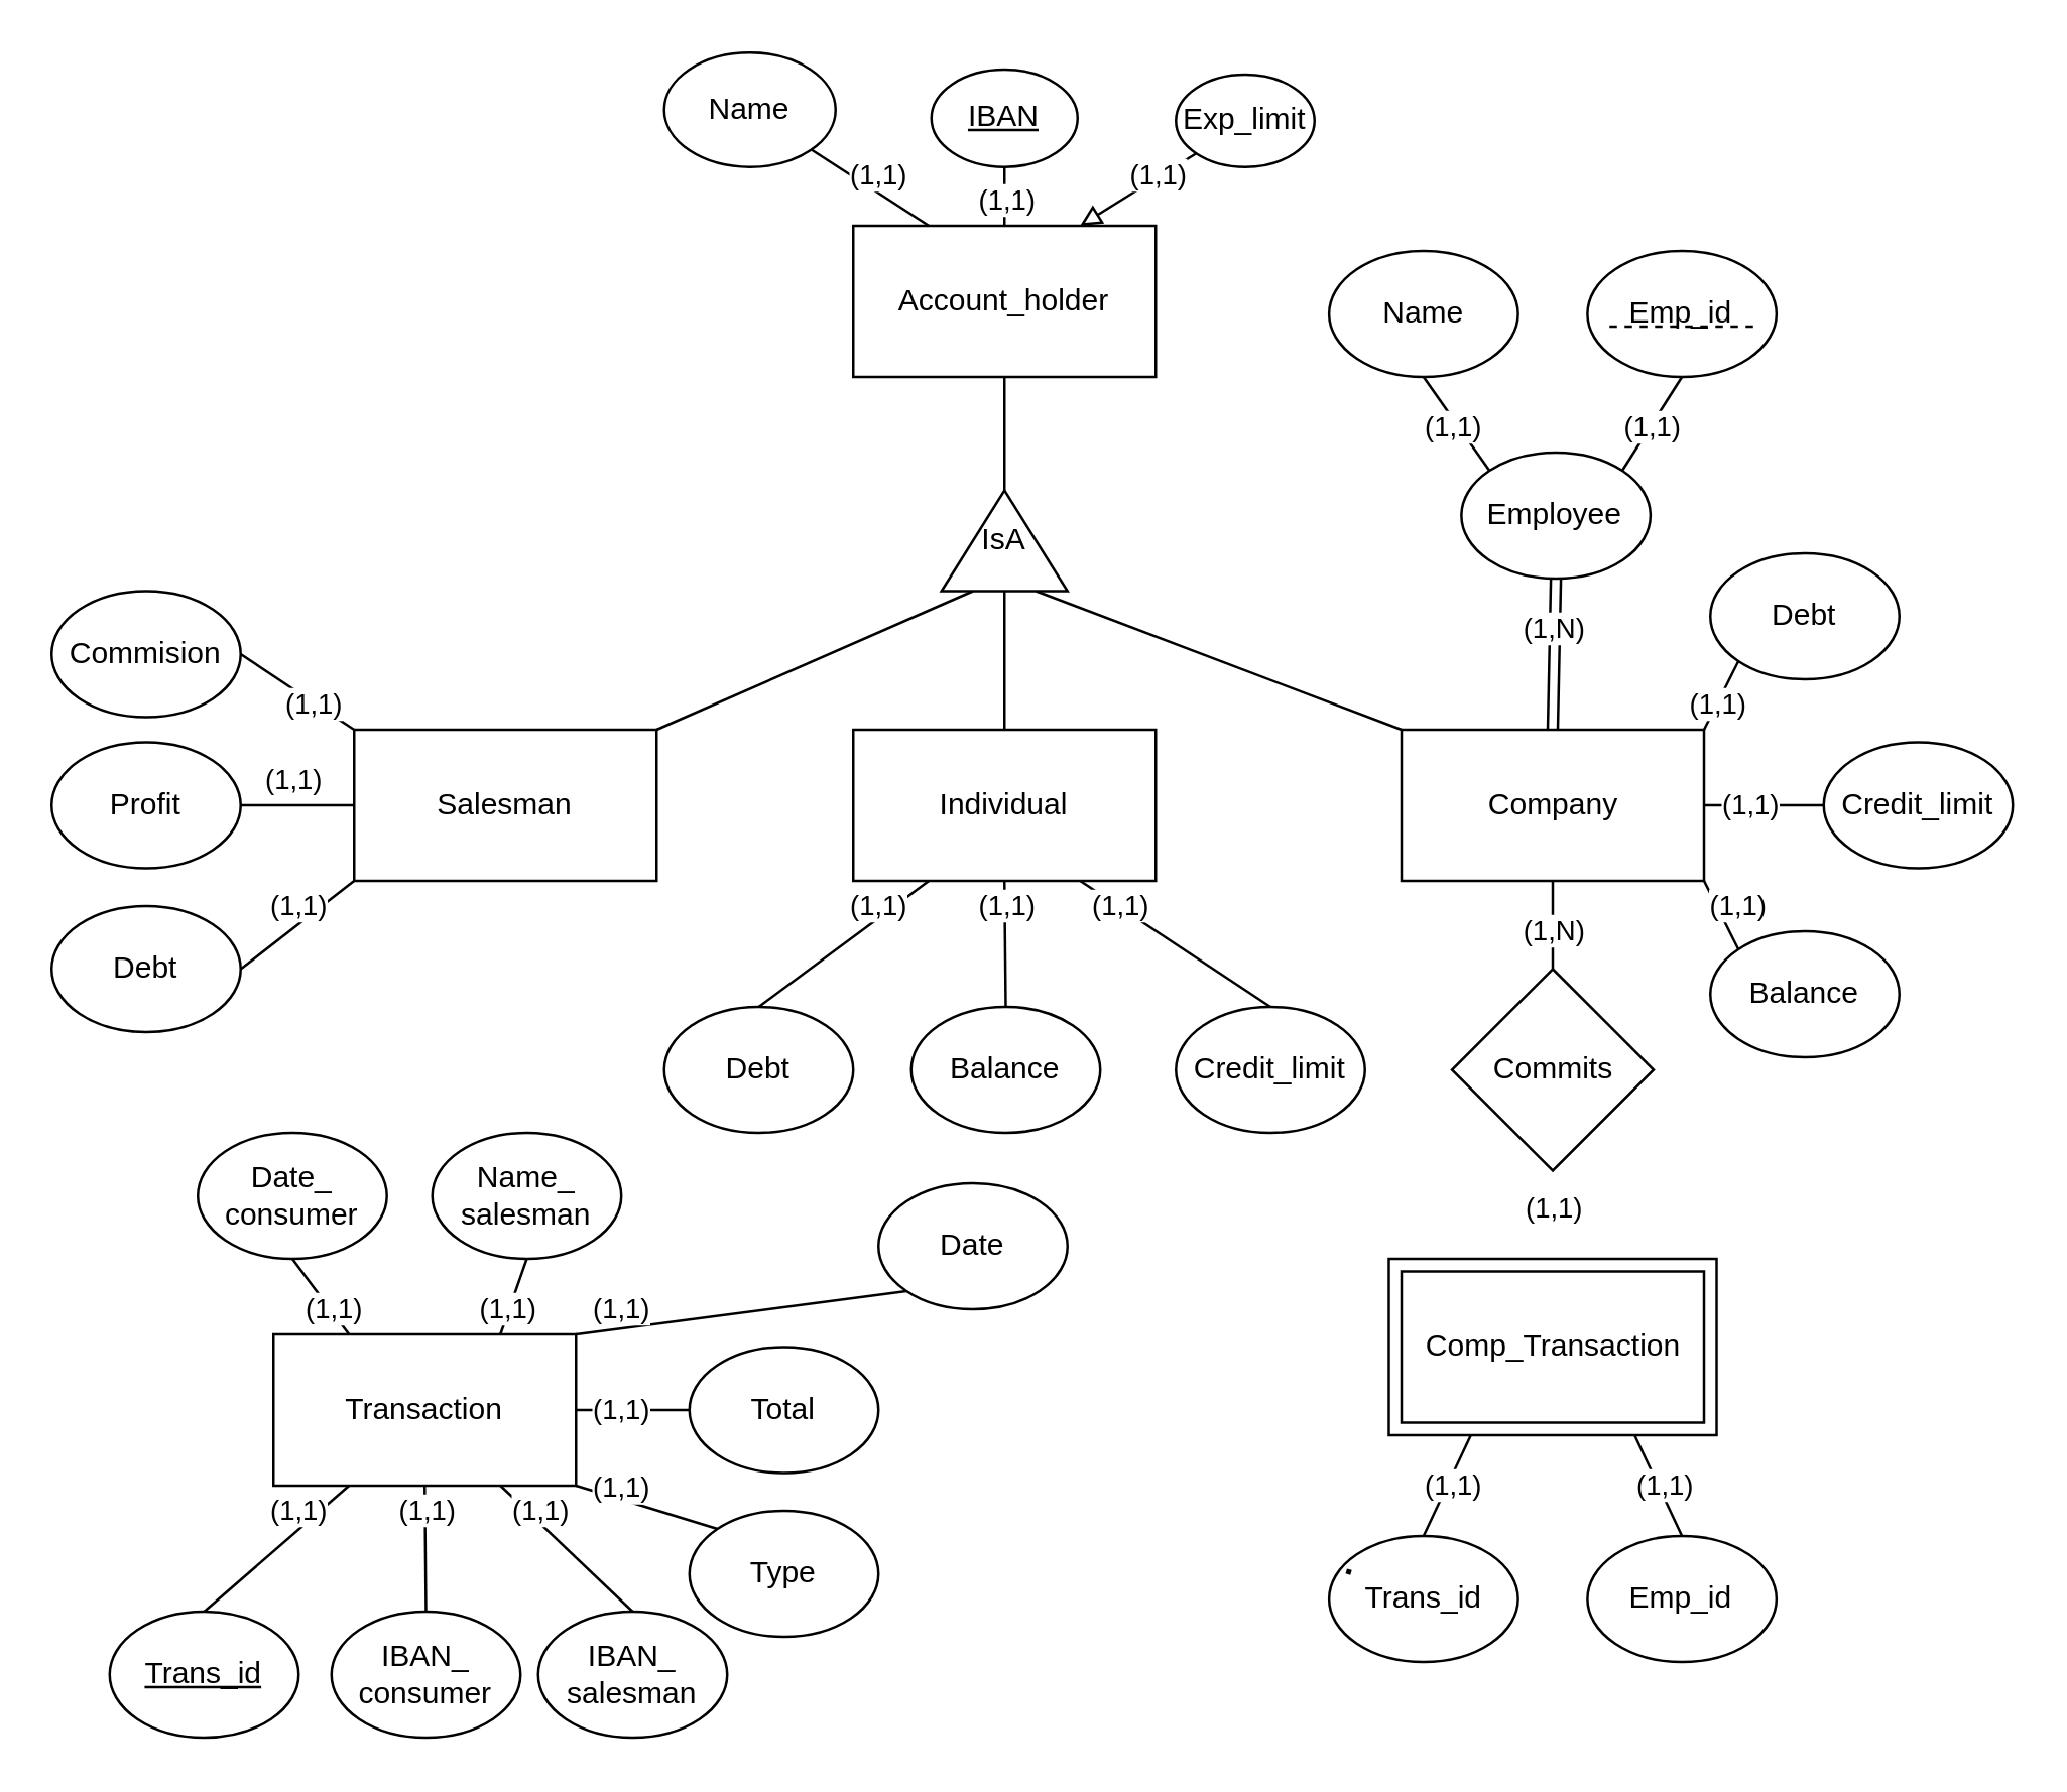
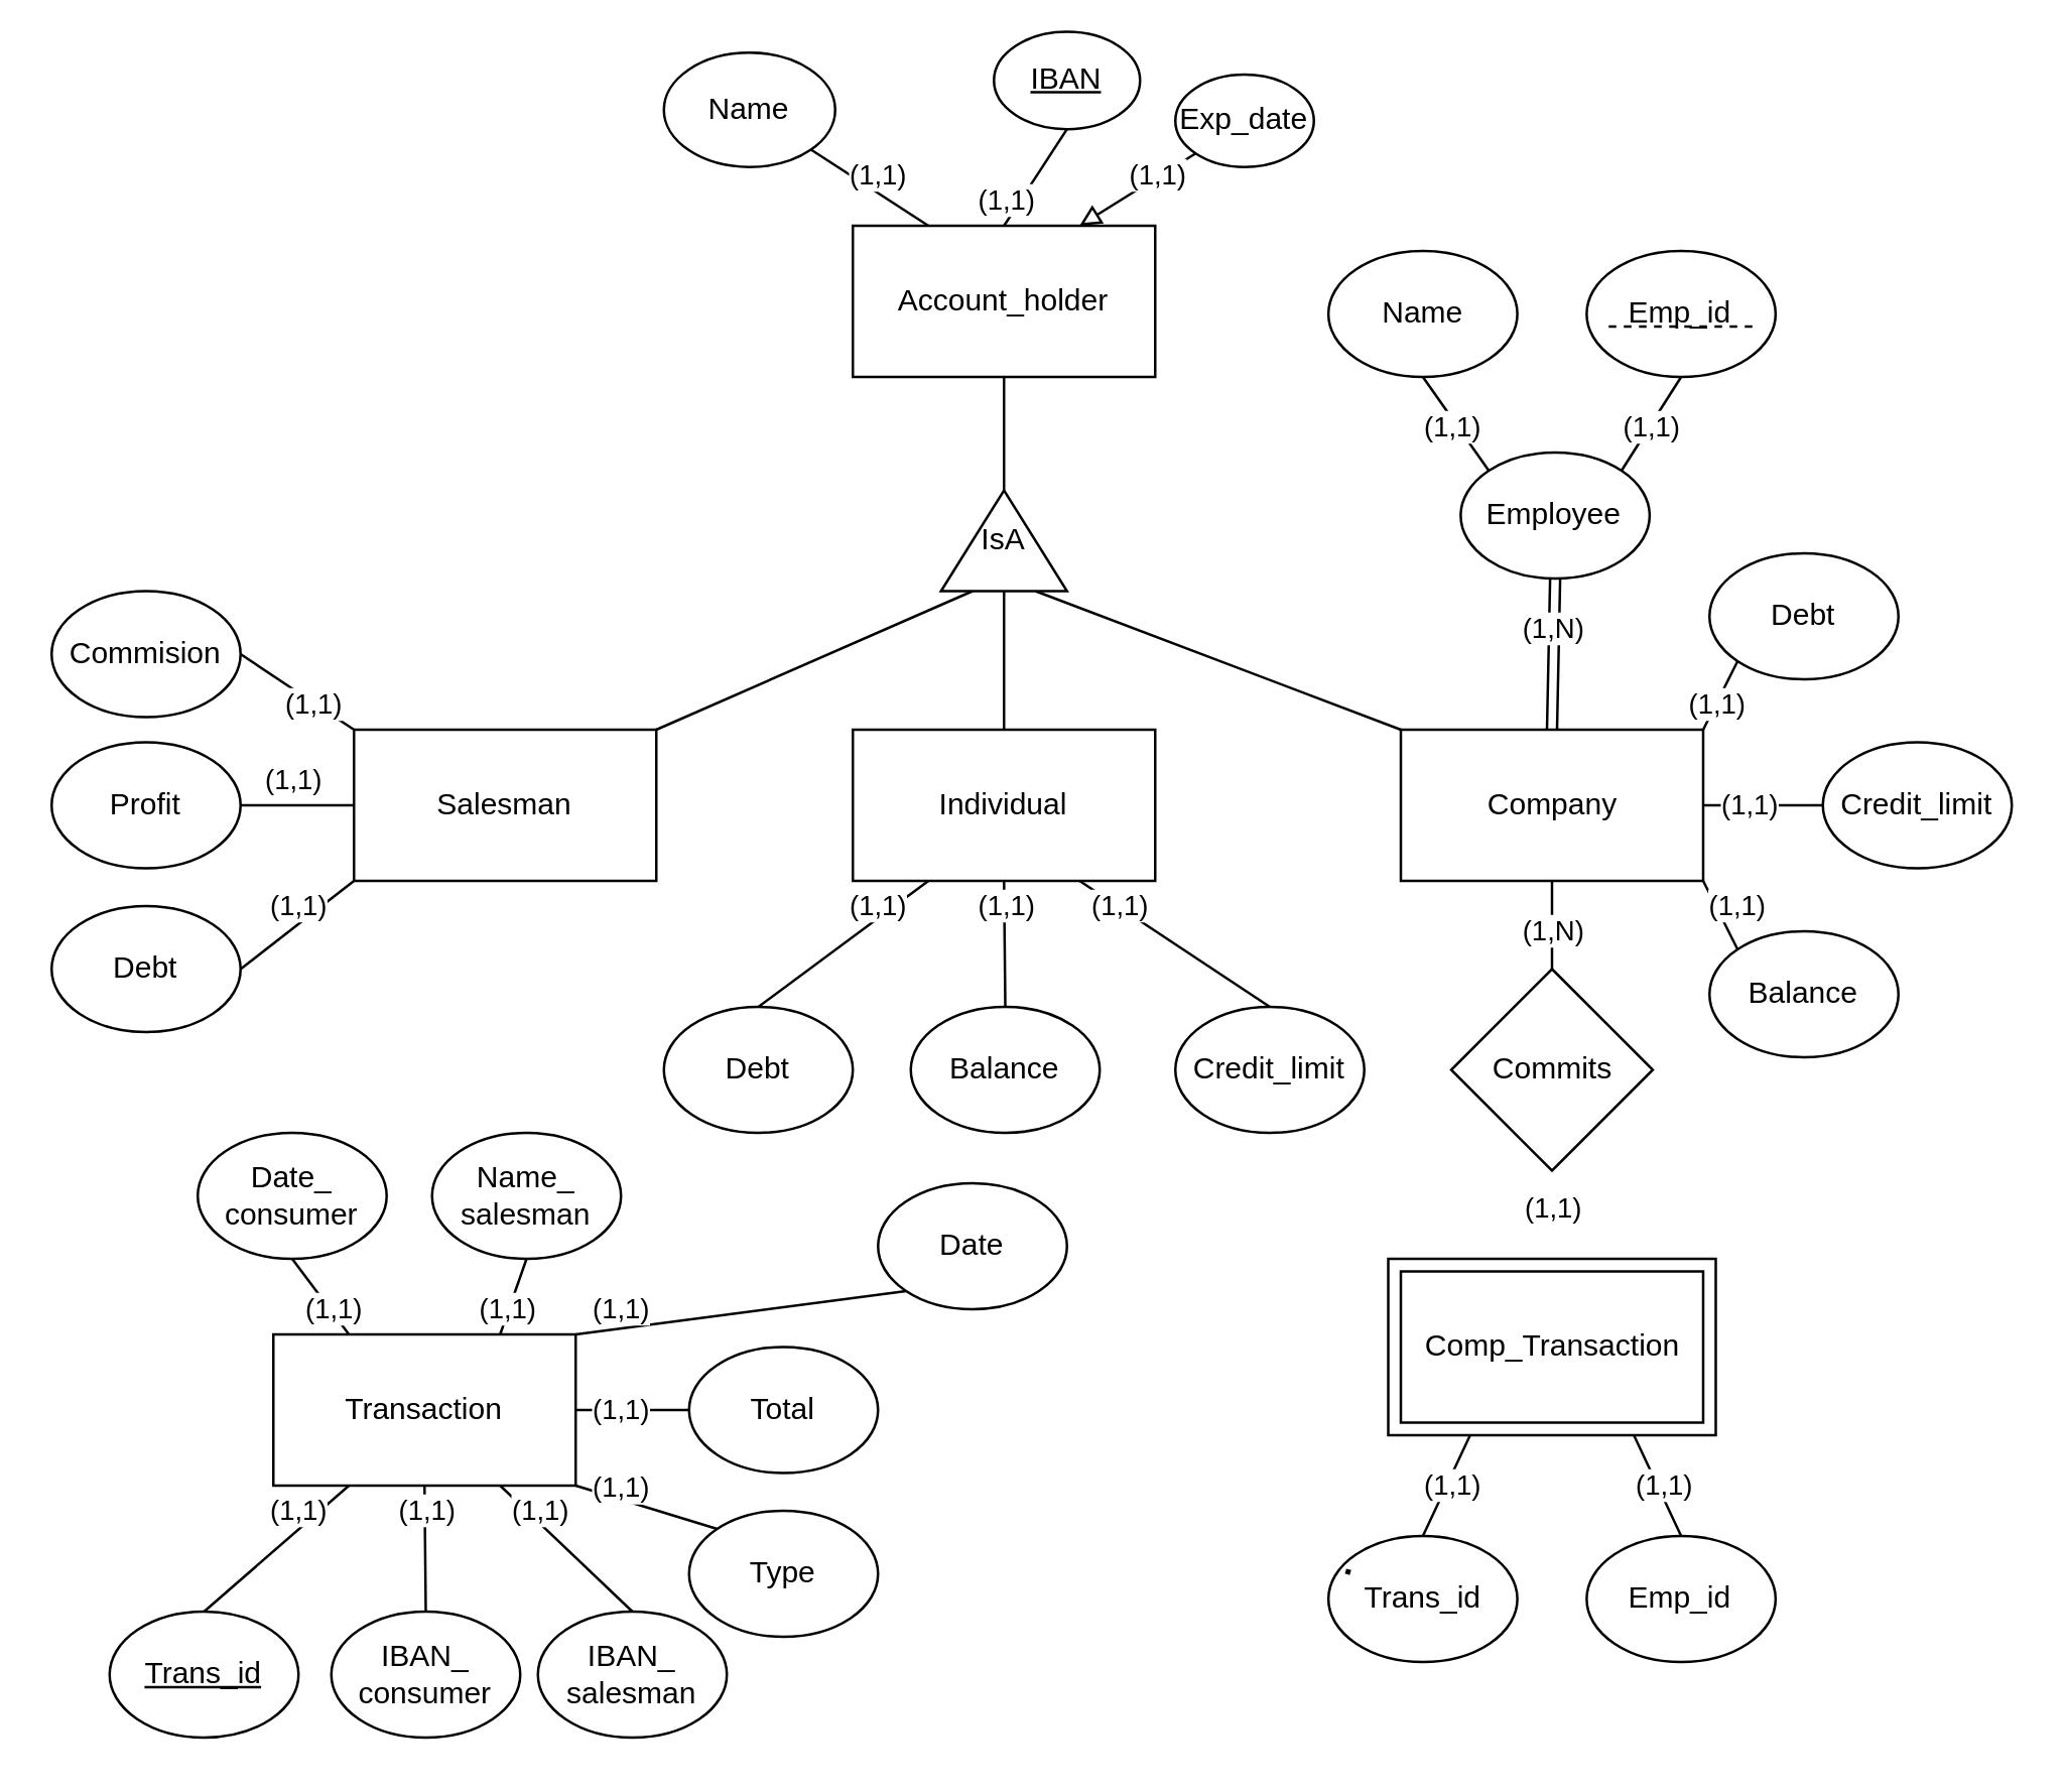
- <mxCell id="16" value="&lt;u&gt;IBAN&lt;/u&gt;" style="ellipse;whiteSpace=wrap;html=1;" parent="1" vertex="1"><mxGeometry x="369" y="27" width="58" height="38.67" as="geometry" /></mxCell>
+ <mxCell id="16" value="&lt;u&gt;IBAN&lt;/u&gt;" style="ellipse;whiteSpace=wrap;html=1;" parent="1" vertex="1"><mxGeometry x="394" y="12" width="58" height="38.67" as="geometry" /></mxCell>
- <mxCell id="14" value="Exp_limit" style="ellipse;whiteSpace=wrap;html=1;" parent="1" vertex="1"><mxGeometry x="466" y="29" width="55" height="36.67" as="geometry" /></mxCell>
+ <mxCell id="14" value="Exp_date" style="ellipse;whiteSpace=wrap;html=1;" parent="1" vertex="1"><mxGeometry x="466" y="29" width="55" height="36.67" as="geometry" /></mxCell>
